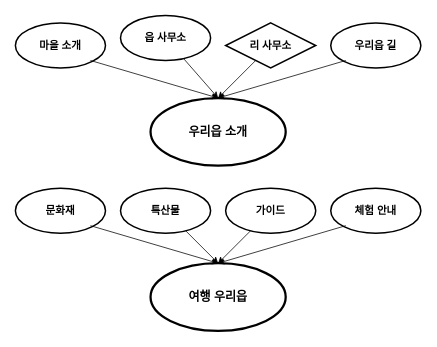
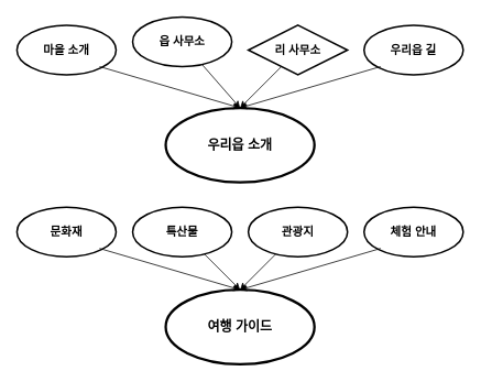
- <mxCell id="15" value="&lt;font style=&quot;font-size: 14px;&quot;&gt;&lt;b&gt;가이드&lt;/b&gt;&lt;/font&gt;" style="ellipse;whiteSpace=wrap;html=1;strokeWidth=2;" parent="1" vertex="1"><mxGeometry x="300" y="250" width="120" height="60" as="geometry" /></mxCell>
+ <mxCell id="15" value="&lt;font style=&quot;font-size: 14px;&quot;&gt;&lt;b&gt;관광지&lt;/b&gt;&lt;/font&gt;" style="ellipse;whiteSpace=wrap;html=1;strokeWidth=2;" parent="1" vertex="1"><mxGeometry x="300" y="250" width="120" height="60" as="geometry" /></mxCell>
- <mxCell id="11" value="&lt;span style=&quot;font-size: 16px;&quot;&gt;&lt;b&gt;여행 우리읍&lt;/b&gt;&lt;/span&gt;" style="ellipse;whiteSpace=wrap;html=1;strokeWidth=3;" parent="1" vertex="1"><mxGeometry x="200" y="350" width="180" height="90" as="geometry" /></mxCell>
+ <mxCell id="11" value="&lt;span style=&quot;font-size: 16px;&quot;&gt;&lt;b&gt;여행 가이드&lt;/b&gt;&lt;/span&gt;" style="ellipse;whiteSpace=wrap;html=1;strokeWidth=3;" parent="1" vertex="1"><mxGeometry x="200" y="350" width="180" height="90" as="geometry" /></mxCell>
